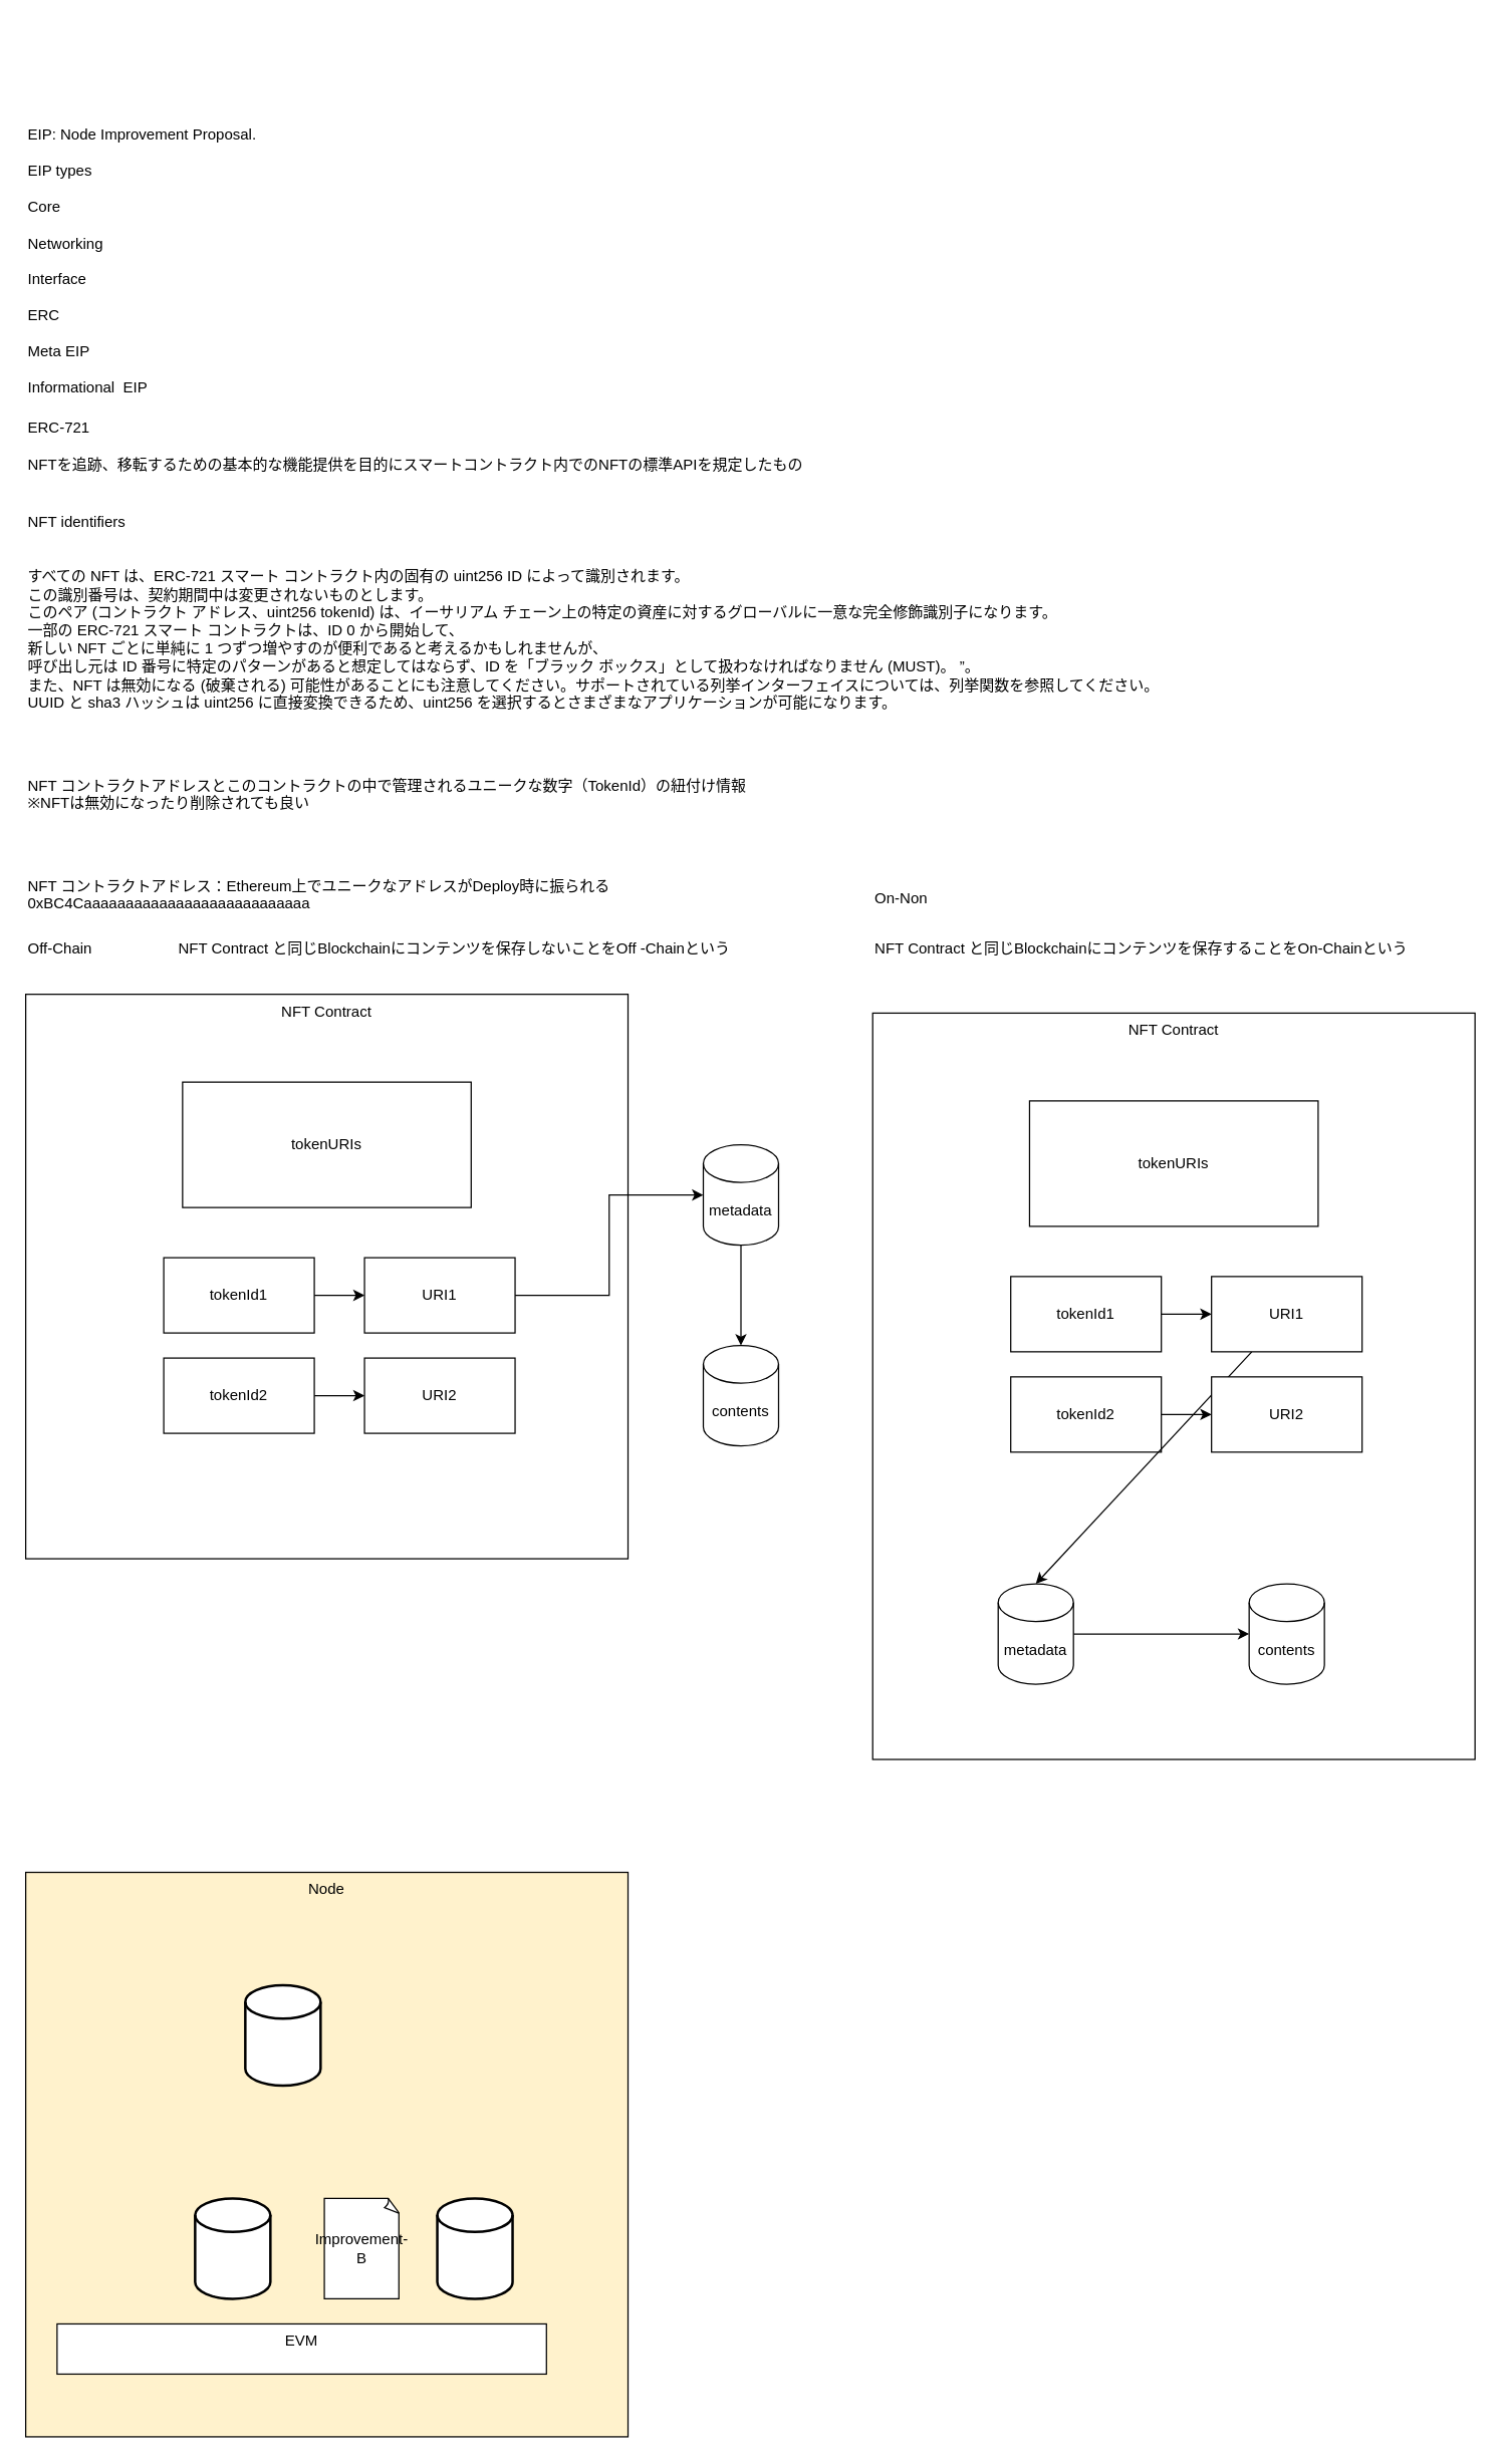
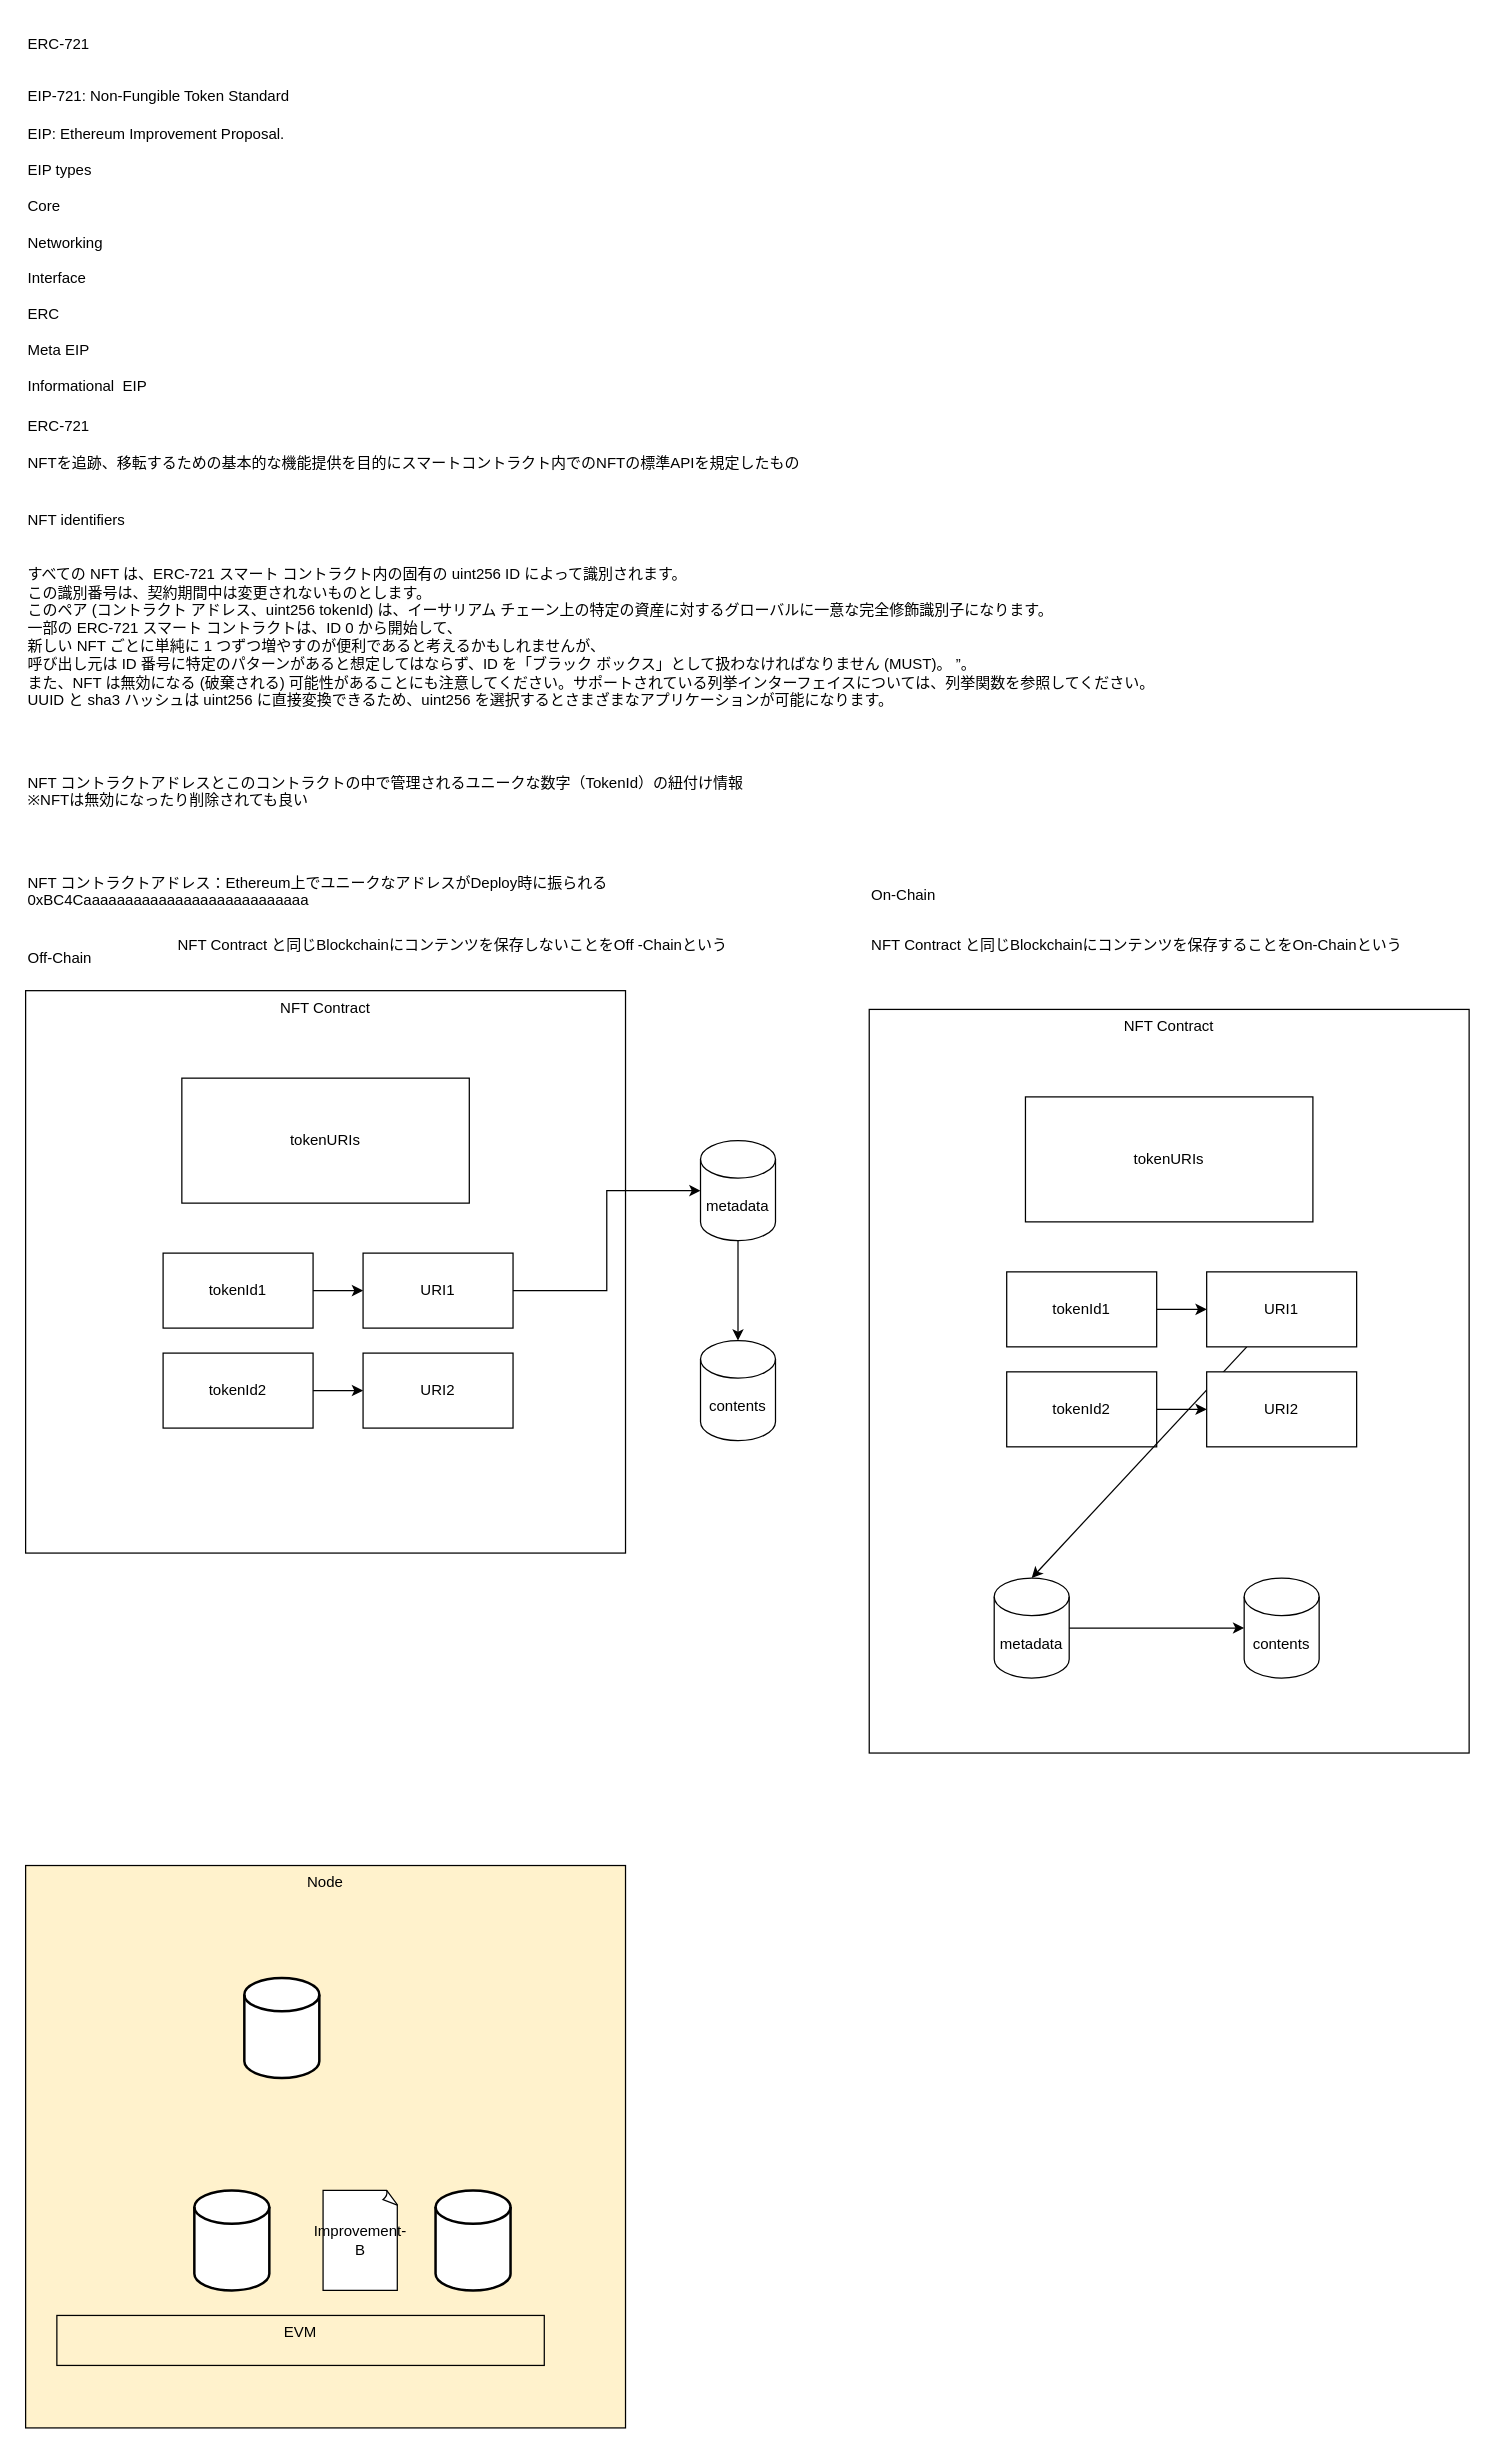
+ <mxCell id="2" value="ERC-721" style="text;html=1;align=left;verticalAlign=middle;resizable=0;points=[];autosize=1;strokeColor=none;fillColor=none;" parent="1" vertex="1"><mxGeometry x="20" y="20" width="70" height="30" as="geometry" /></mxCell>
+ <mxCell id="3" value="EIP-721: Non-Fungible Token Standard" style="text;html=1;align=left;verticalAlign=middle;resizable=0;points=[];autosize=1;strokeColor=none;fillColor=none;" parent="1" vertex="1"><mxGeometry x="20" y="62" width="230" height="30" as="geometry" /></mxCell>
- <mxCell id="4" value="EIP: Node Improvement Proposal." style="text;html=1;align=left;verticalAlign=middle;resizable=0;points=[];autosize=1;strokeColor=none;fillColor=none;" parent="1" vertex="1"><mxGeometry x="20" y="92" width="230" height="30" as="geometry" /></mxCell>
+ <mxCell id="4" value="EIP: Ethereum Improvement Proposal." style="text;html=1;align=left;verticalAlign=middle;resizable=0;points=[];autosize=1;strokeColor=none;fillColor=none;" parent="1" vertex="1"><mxGeometry x="20" y="92" width="230" height="30" as="geometry" /></mxCell>
- <mxCell id="37" value="On-Non" style="text;html=1;align=left;verticalAlign=top;resizable=0;points=[];autosize=1;strokeColor=none;fillColor=none;" parent="1" vertex="1"><mxGeometry x="695" y="702" width="70" height="30" as="geometry" /></mxCell>
+ <mxCell id="37" value="On-Chain" style="text;html=1;align=left;verticalAlign=top;resizable=0;points=[];autosize=1;strokeColor=none;fillColor=none;" parent="1" vertex="1"><mxGeometry x="695" y="702" width="70" height="30" as="geometry" /></mxCell>
- <mxCell id="22" value="Off-Chain" style="text;html=1;align=left;verticalAlign=top;resizable=0;points=[];autosize=1;strokeColor=none;fillColor=none;" parent="1" vertex="1"><mxGeometry x="20" y="742" width="70" height="30" as="geometry" /></mxCell>
+ <mxCell id="22" value="Off-Chain" style="text;html=1;align=left;verticalAlign=top;resizable=0;points=[];autosize=1;strokeColor=none;fillColor=none;" parent="1" vertex="1"><mxGeometry x="20" y="752" width="70" height="30" as="geometry" /></mxCell>
- <mxCell id="43" value="EVM" style="rounded=0;whiteSpace=wrap;html=1;align=center;verticalAlign=top;" parent="1" vertex="1"><mxGeometry x="45" y="1852" width="390" height="40" as="geometry" /></mxCell>
+ <mxCell id="43" value="EVM" style="rounded=0;whiteSpace=wrap;html=1;align=center;verticalAlign=top;fillColor=#fff2cc;" parent="1" vertex="1"><mxGeometry x="45" y="1852" width="390" height="40" as="geometry" /></mxCell>
